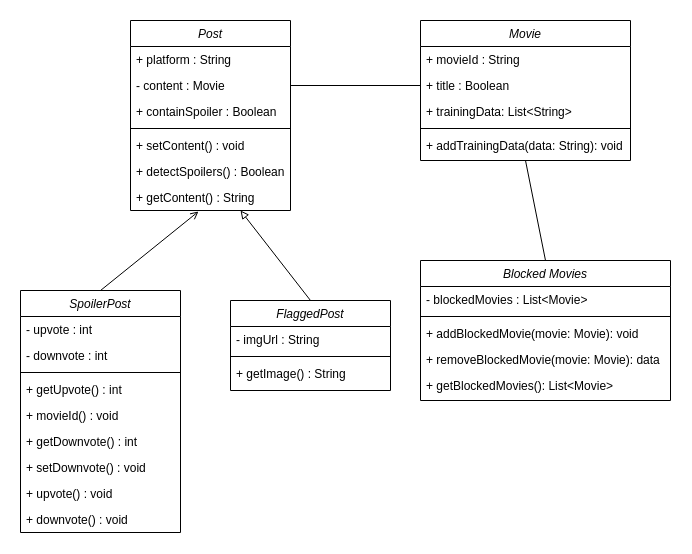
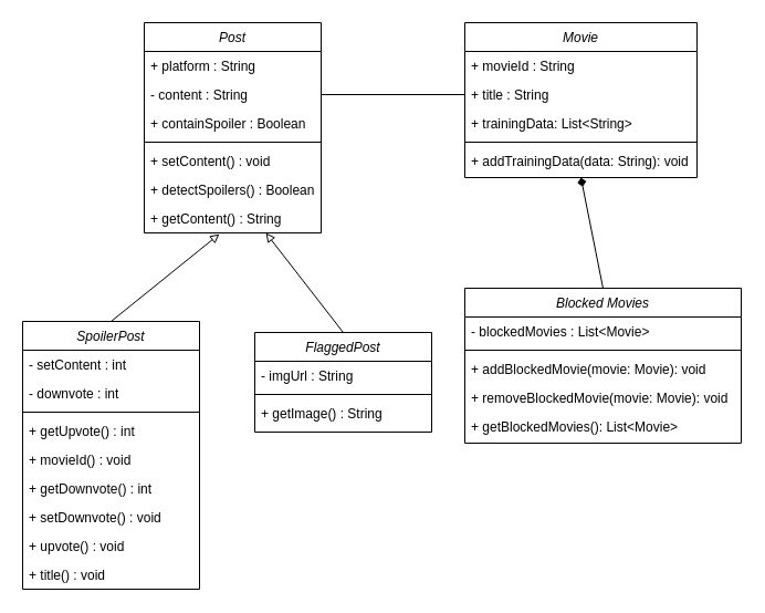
- <mxCell id="4" value="- content : Movie" style="text;align=left;verticalAlign=top;spacingLeft=4;spacingRight=4;overflow=hidden;rotatable=0;points=[[0,0.5],[1,0.5]];portConstraint=eastwest;" vertex="1" parent="2"><mxGeometry y="52" width="160" height="26" as="geometry" /></mxCell>
+ <mxCell id="4" value="- content : String" style="text;align=left;verticalAlign=top;spacingLeft=4;spacingRight=4;overflow=hidden;rotatable=0;points=[[0,0.5],[1,0.5]];portConstraint=eastwest;" vertex="1" parent="2"><mxGeometry y="52" width="160" height="26" as="geometry" /></mxCell>
- <mxCell id="12" value="+ title : Boolean" style="text;align=left;verticalAlign=top;spacingLeft=4;spacingRight=4;overflow=hidden;rotatable=0;points=[[0,0.5],[1,0.5]];portConstraint=eastwest;" vertex="1" parent="10"><mxGeometry y="52" width="210" height="26" as="geometry" /></mxCell>
+ <mxCell id="12" value="+ title : String" style="text;align=left;verticalAlign=top;spacingLeft=4;spacingRight=4;overflow=hidden;rotatable=0;points=[[0,0.5],[1,0.5]];portConstraint=eastwest;" vertex="1" parent="10"><mxGeometry y="52" width="210" height="26" as="geometry" /></mxCell>
- <mxCell id="33" value="" style="endArrow=none;html=1;rounded=0;exitX=0.5;exitY=0;exitDx=0;exitDy=0;entryX=0.5;entryY=1;entryDx=0;entryDy=0;" edge="1" parent="1" source="16" target="10"><mxGeometry width="50" height="50" relative="1" as="geometry"><mxPoint x="560" y="250" as="sourcePoint" /><mxPoint x="610" y="200" as="targetPoint" /></mxGeometry></mxCell>
+ <mxCell id="33" value="" style="endArrow=diamond;html=1;rounded=0;exitX=0.5;exitY=0;exitDx=0;exitDy=0;entryX=0.5;entryY=1;entryDx=0;entryDy=0;" edge="1" parent="1" source="16" target="10"><mxGeometry width="50" height="50" relative="1" as="geometry"><mxPoint x="560" y="250" as="sourcePoint" /><mxPoint x="610" y="200" as="targetPoint" /></mxGeometry></mxCell>
- <mxCell id="32" value="" style="endArrow=open;html=1;rounded=0;entryX=0.425;entryY=1.038;entryDx=0;entryDy=0;entryPerimeter=0;exitX=0.5;exitY=0;exitDx=0;exitDy=0;endFill=0;" edge="1" parent="1" source="22" target="9"><mxGeometry width="50" height="50" relative="1" as="geometry"><mxPoint x="300" y="290" as="sourcePoint" /><mxPoint x="350" y="240" as="targetPoint" /></mxGeometry></mxCell>
+ <mxCell id="32" value="" style="endArrow=block;html=1;rounded=0;entryX=0.425;entryY=1.038;entryDx=0;entryDy=0;entryPerimeter=0;exitX=0.5;exitY=0;exitDx=0;exitDy=0;endFill=0;" edge="1" parent="1" source="22" target="9"><mxGeometry width="50" height="50" relative="1" as="geometry"><mxPoint x="300" y="290" as="sourcePoint" /><mxPoint x="350" y="240" as="targetPoint" /></mxGeometry></mxCell>
- <mxCell id="23" value="- upvote : int" style="text;align=left;verticalAlign=top;spacingLeft=4;spacingRight=4;overflow=hidden;rotatable=0;points=[[0,0.5],[1,0.5]];portConstraint=eastwest;" vertex="1" parent="22"><mxGeometry y="26" width="160" height="26" as="geometry" /></mxCell>
+ <mxCell id="23" value="- setContent : int" style="text;align=left;verticalAlign=top;spacingLeft=4;spacingRight=4;overflow=hidden;rotatable=0;points=[[0,0.5],[1,0.5]];portConstraint=eastwest;" vertex="1" parent="22"><mxGeometry y="26" width="160" height="26" as="geometry" /></mxCell>
- <mxCell id="20" value="+ removeBlockedMovie(movie: Movie): data" style="text;align=left;verticalAlign=top;spacingLeft=4;spacingRight=4;overflow=hidden;rotatable=0;points=[[0,0.5],[1,0.5]];portConstraint=eastwest;" vertex="1" parent="16"><mxGeometry y="86" width="250" height="26" as="geometry" /></mxCell>
+ <mxCell id="20" value="+ removeBlockedMovie(movie: Movie): void" style="text;align=left;verticalAlign=top;spacingLeft=4;spacingRight=4;overflow=hidden;rotatable=0;points=[[0,0.5],[1,0.5]];portConstraint=eastwest;" vertex="1" parent="16"><mxGeometry y="86" width="250" height="26" as="geometry" /></mxCell>
- <mxCell id="31" value="+ downvote() : void" style="text;align=left;verticalAlign=top;spacingLeft=4;spacingRight=4;overflow=hidden;rotatable=0;points=[[0,0.5],[1,0.5]];portConstraint=eastwest;" vertex="1" parent="22"><mxGeometry y="216" width="160" height="26" as="geometry" /></mxCell>
+ <mxCell id="31" value="+ title() : void" style="text;align=left;verticalAlign=top;spacingLeft=4;spacingRight=4;overflow=hidden;rotatable=0;points=[[0,0.5],[1,0.5]];portConstraint=eastwest;" vertex="1" parent="22"><mxGeometry y="216" width="160" height="26" as="geometry" /></mxCell>
